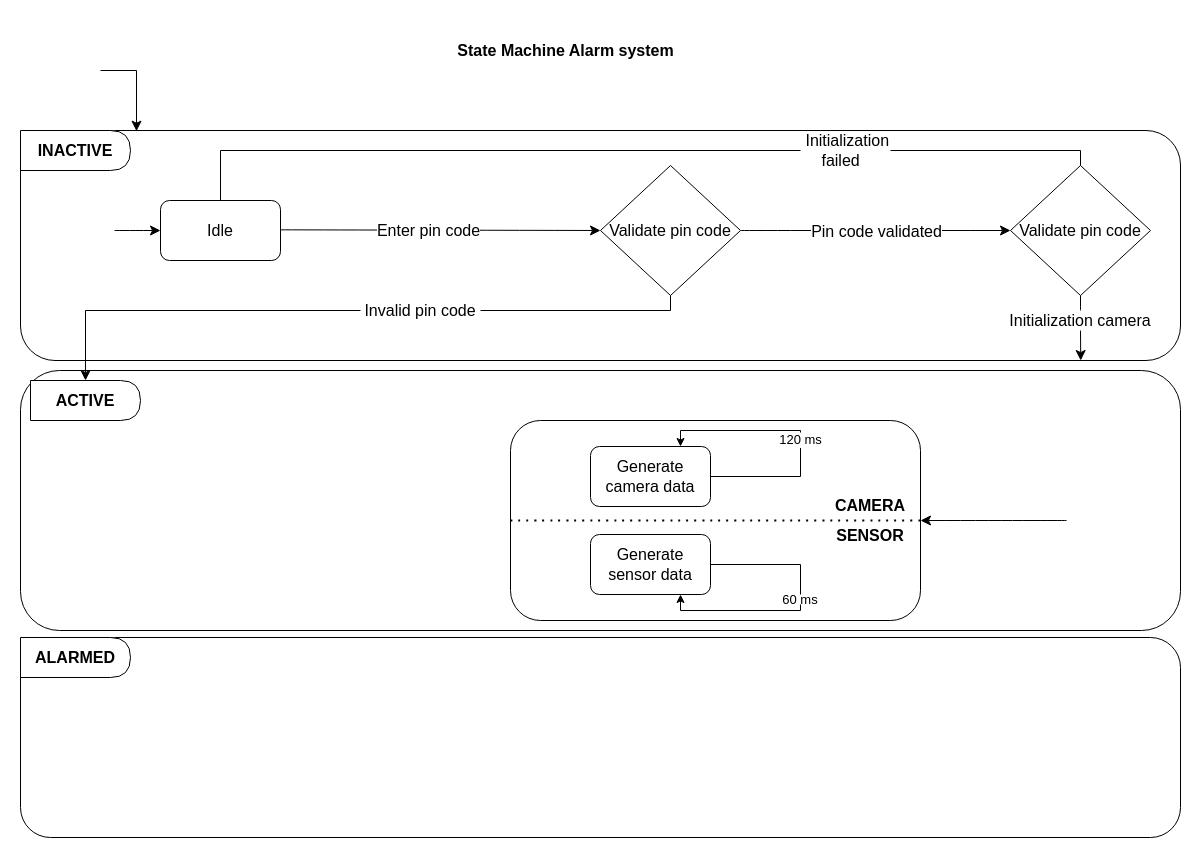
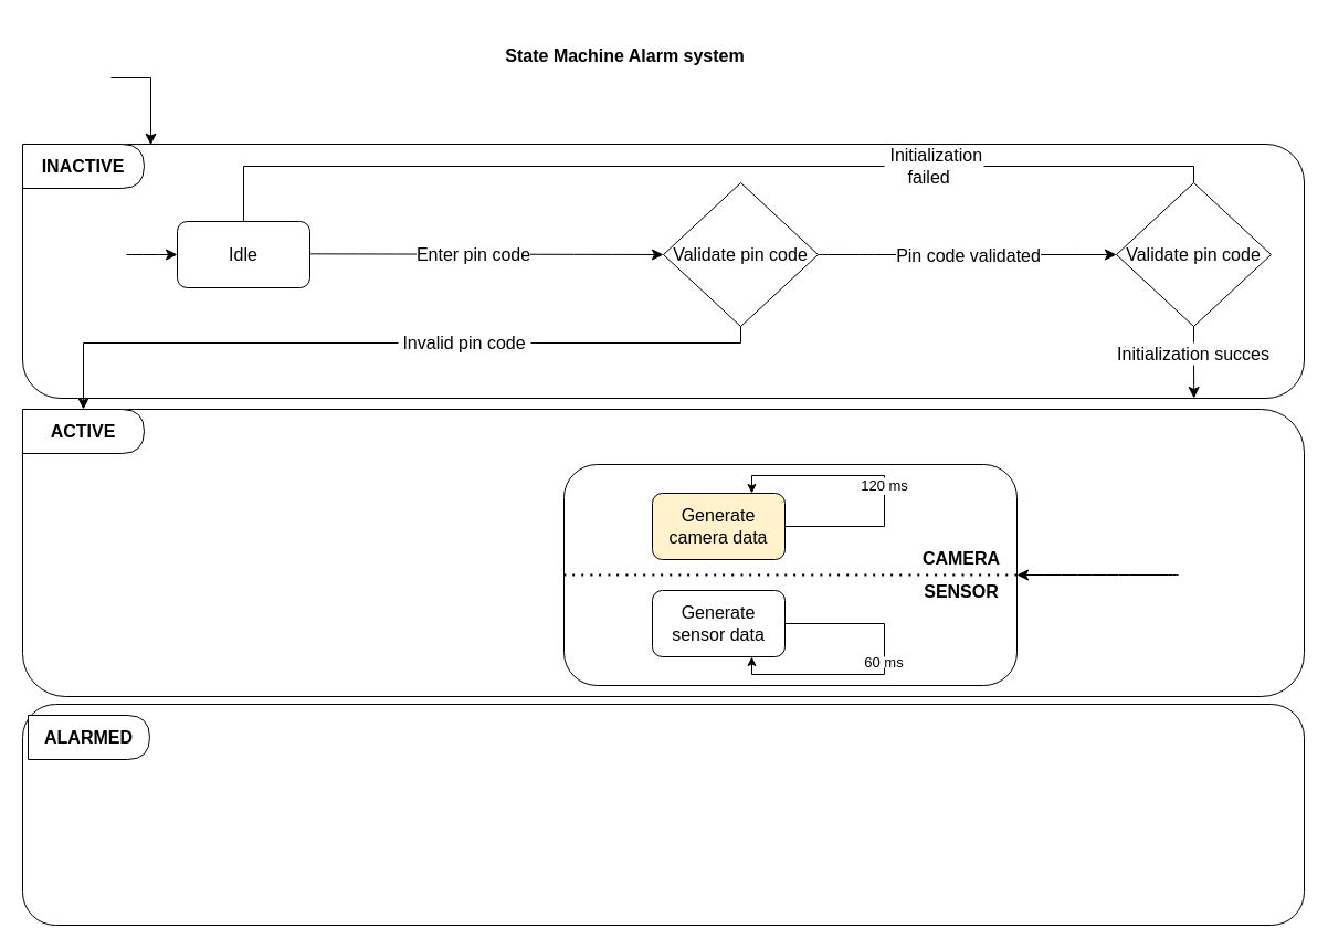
- <mxCell id="24" value="Initialization camera" style="text;html=1;strokeColor=none;fillColor=none;align=center;verticalAlign=middle;whiteSpace=wrap;rounded=0;fontSize=16;" vertex="1" parent="1"><mxGeometry x="980" y="310" width="200" height="20" as="geometry" /></mxCell>
+ <mxCell id="24" value="Initialization succes" style="text;html=1;strokeColor=none;fillColor=none;align=center;verticalAlign=middle;whiteSpace=wrap;rounded=0;fontSize=16;" vertex="1" parent="1"><mxGeometry x="980" y="310" width="200" height="20" as="geometry" /></mxCell>
- <mxCell id="5" value="&lt;b&gt;ACTIVE&lt;/b&gt;" style="shape=delay;whiteSpace=wrap;html=1;fontSize=16;" vertex="1" parent="1"><mxGeometry x="30" y="380" width="110" height="40" as="geometry" /></mxCell>
+ <mxCell id="5" value="&lt;b&gt;ACTIVE&lt;/b&gt;" style="shape=delay;whiteSpace=wrap;html=1;fontSize=16;" vertex="1" parent="1"><mxGeometry y="370" width="110" height="40" as="geometry" x="20" /></mxCell>
- <mxCell id="32" value="Generate camera data" style="rounded=1;whiteSpace=wrap;html=1;fontSize=16;" vertex="1" parent="1"><mxGeometry x="590" y="446" width="120" height="60" as="geometry" /></mxCell>
+ <mxCell id="32" value="Generate camera data" style="rounded=1;whiteSpace=wrap;html=1;fontSize=16;fillColor=#fff2cc;" vertex="1" parent="1"><mxGeometry x="590" y="446" width="120" height="60" as="geometry" /></mxCell>
- <mxCell id="7" value="&lt;b&gt;ALARMED&lt;/b&gt;" style="shape=delay;whiteSpace=wrap;html=1;fontSize=16;" vertex="1" parent="1"><mxGeometry y="637" width="110" height="40" as="geometry" x="20" /></mxCell>
+ <mxCell id="7" value="&lt;b&gt;ALARMED&lt;/b&gt;" style="shape=delay;whiteSpace=wrap;html=1;fontSize=16;" vertex="1" parent="1"><mxGeometry x="25" y="647" width="110" height="40" as="geometry" /></mxCell>
